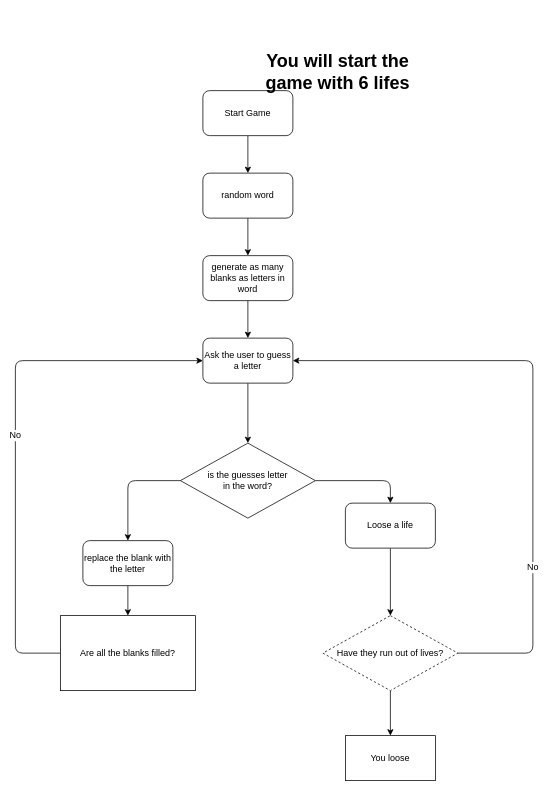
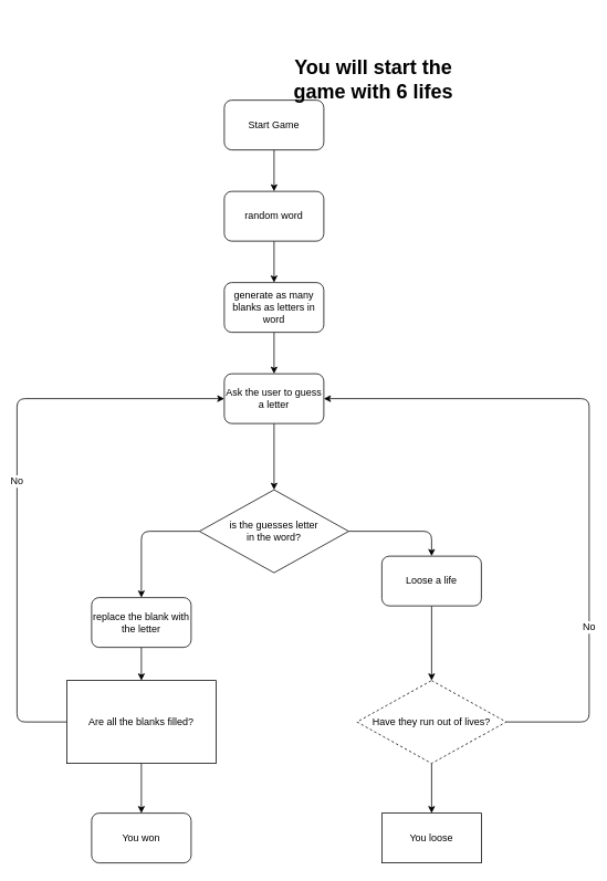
+ <mxCell id="19" style="edgeStyle=none;html=1;fontSize=12;" parent="1" source="20" target="25" edge="1"><mxGeometry relative="1" as="geometry" /></mxCell>
+ <mxCell id="25" value="You won" style="rounded=1;whiteSpace=wrap;html=1;fontSize=12;" parent="1" vertex="1"><mxGeometry x="110" y="980" width="120" height="60" as="geometry" /></mxCell>
